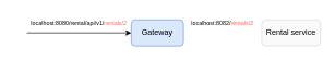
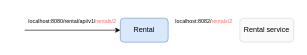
- <mxCell id="2" value="Gateway" style="rounded=1;whiteSpace=wrap;html=1;fontFamily=Helvetica;fillColor=#dae8fc;strokeColor=#6c8ebf;shadow=0;" vertex="1" parent="1"><mxGeometry x="200" y="30" width="80" height="40" as="geometry" /></mxCell>
+ <mxCell id="2" value="Rental" style="rounded=1;whiteSpace=wrap;html=1;fontFamily=Helvetica;fillColor=#dae8fc;strokeColor=#6c8ebf;shadow=0;" vertex="1" parent="1"><mxGeometry x="200" y="30" width="80" height="40" as="geometry" /></mxCell>
